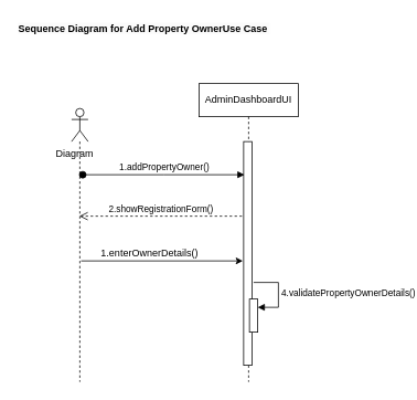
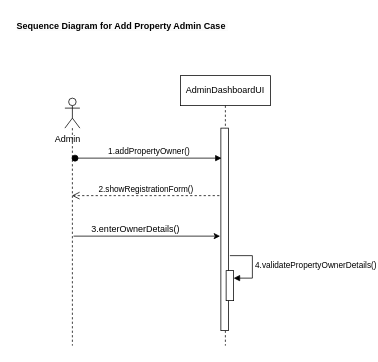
- <mxCell id="5" value="&lt;span style=&quot;color: rgb(0, 0, 0); font-family: Helvetica; font-size: 12px; font-style: normal; font-variant-ligatures: normal; font-variant-caps: normal; letter-spacing: normal; orphans: 2; text-align: center; text-indent: 0px; text-transform: none; widows: 2; word-spacing: 0px; -webkit-text-stroke-width: 0px; white-space: normal; background-color: rgb(251, 251, 251); text-decoration-thickness: initial; text-decoration-style: initial; text-decoration-color: initial; float: none; display: inline !important;&quot;&gt;&lt;b&gt;Sequence Diagram for Add Property OwnerUse Case&amp;nbsp;&lt;/b&gt;&lt;/span&gt;" style="text;whiteSpace=wrap;html=1;" vertex="1" parent="1"><mxGeometry x="20" y="20" width="330" height="40" as="geometry" /></mxCell>
+ <mxCell id="5" value="&lt;span style=&quot;color: rgb(0, 0, 0); font-family: Helvetica; font-size: 12px; font-style: normal; font-variant-ligatures: normal; font-variant-caps: normal; letter-spacing: normal; orphans: 2; text-align: center; text-indent: 0px; text-transform: none; widows: 2; word-spacing: 0px; -webkit-text-stroke-width: 0px; white-space: normal; background-color: rgb(251, 251, 251); text-decoration-thickness: initial; text-decoration-style: initial; text-decoration-color: initial; float: none; display: inline !important;&quot;&gt;&lt;b&gt;Sequence Diagram for Add Property Admin Case&amp;nbsp;&lt;/b&gt;&lt;/span&gt;" style="text;whiteSpace=wrap;html=1;" vertex="1" parent="1"><mxGeometry x="20" y="20" width="330" height="40" as="geometry" /></mxCell>
- <mxCell id="7" value="Diagram" style="text;html=1;align=center;verticalAlign=middle;whiteSpace=wrap;rounded=0;" vertex="1" parent="1"><mxGeometry x="60" y="170" width="60" height="30" as="geometry" /></mxCell>
+ <mxCell id="7" value="Admin" style="text;html=1;align=center;verticalAlign=middle;whiteSpace=wrap;rounded=0;" vertex="1" parent="1"><mxGeometry x="60" y="170" width="60" height="30" as="geometry" /></mxCell>
- <mxCell id="10" value="1.enterOwnerDetails()" style="text;html=1;align=center;verticalAlign=middle;resizable=0;points=[];autosize=1;strokeColor=none;fillColor=none;" vertex="1" parent="1"><mxGeometry x="110" y="290" width="140" height="30" as="geometry" /></mxCell>
+ <mxCell id="10" value="3.enterOwnerDetails()" style="text;html=1;align=center;verticalAlign=middle;resizable=0;points=[];autosize=1;strokeColor=none;fillColor=none;" vertex="1" parent="1"><mxGeometry x="110" y="290" width="140" height="30" as="geometry" /></mxCell>
